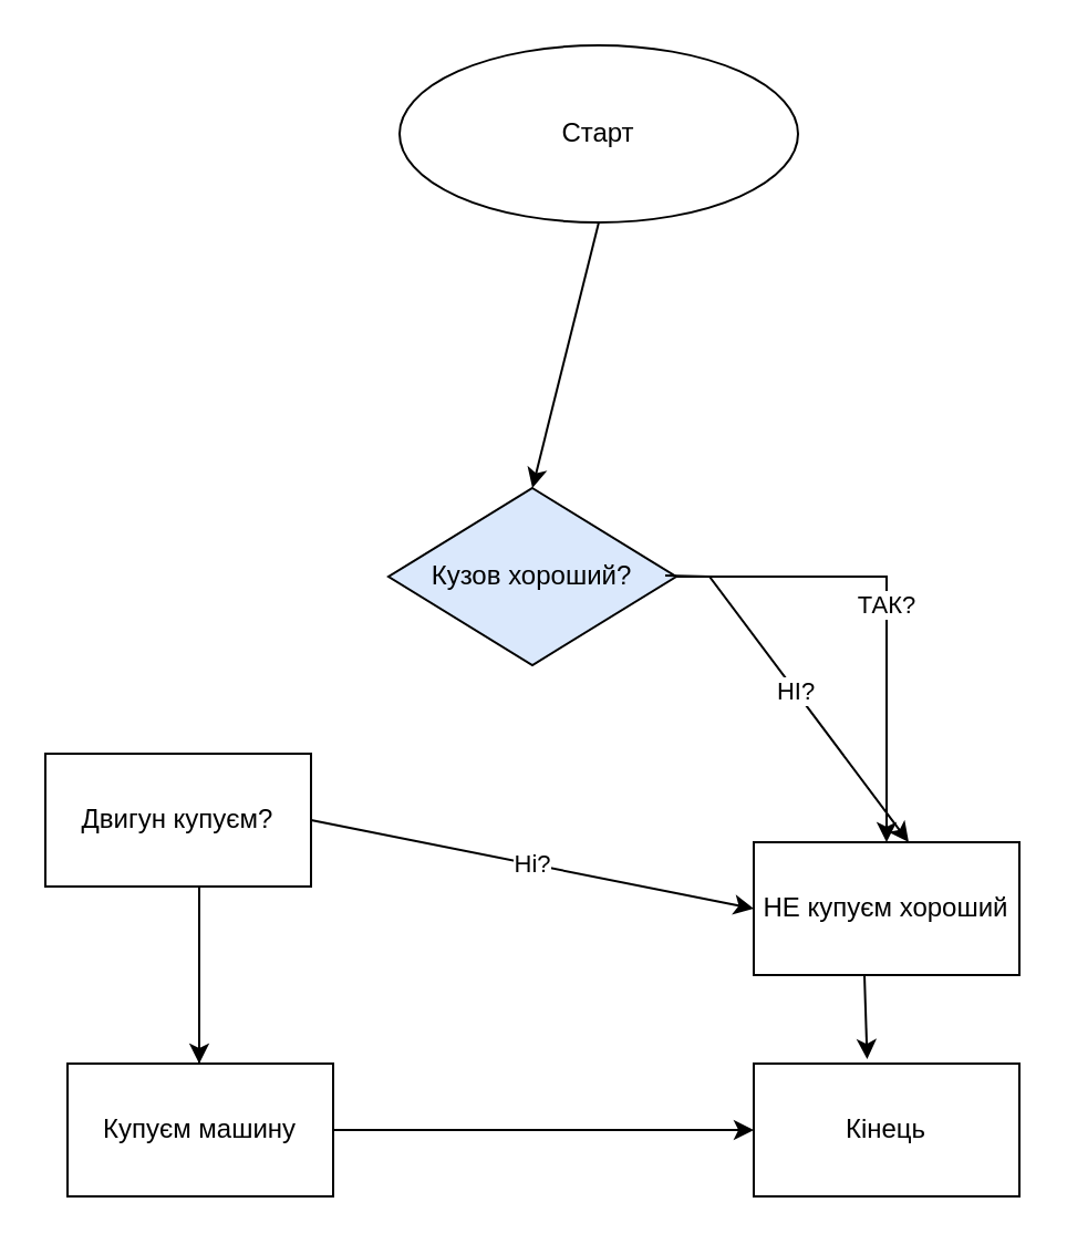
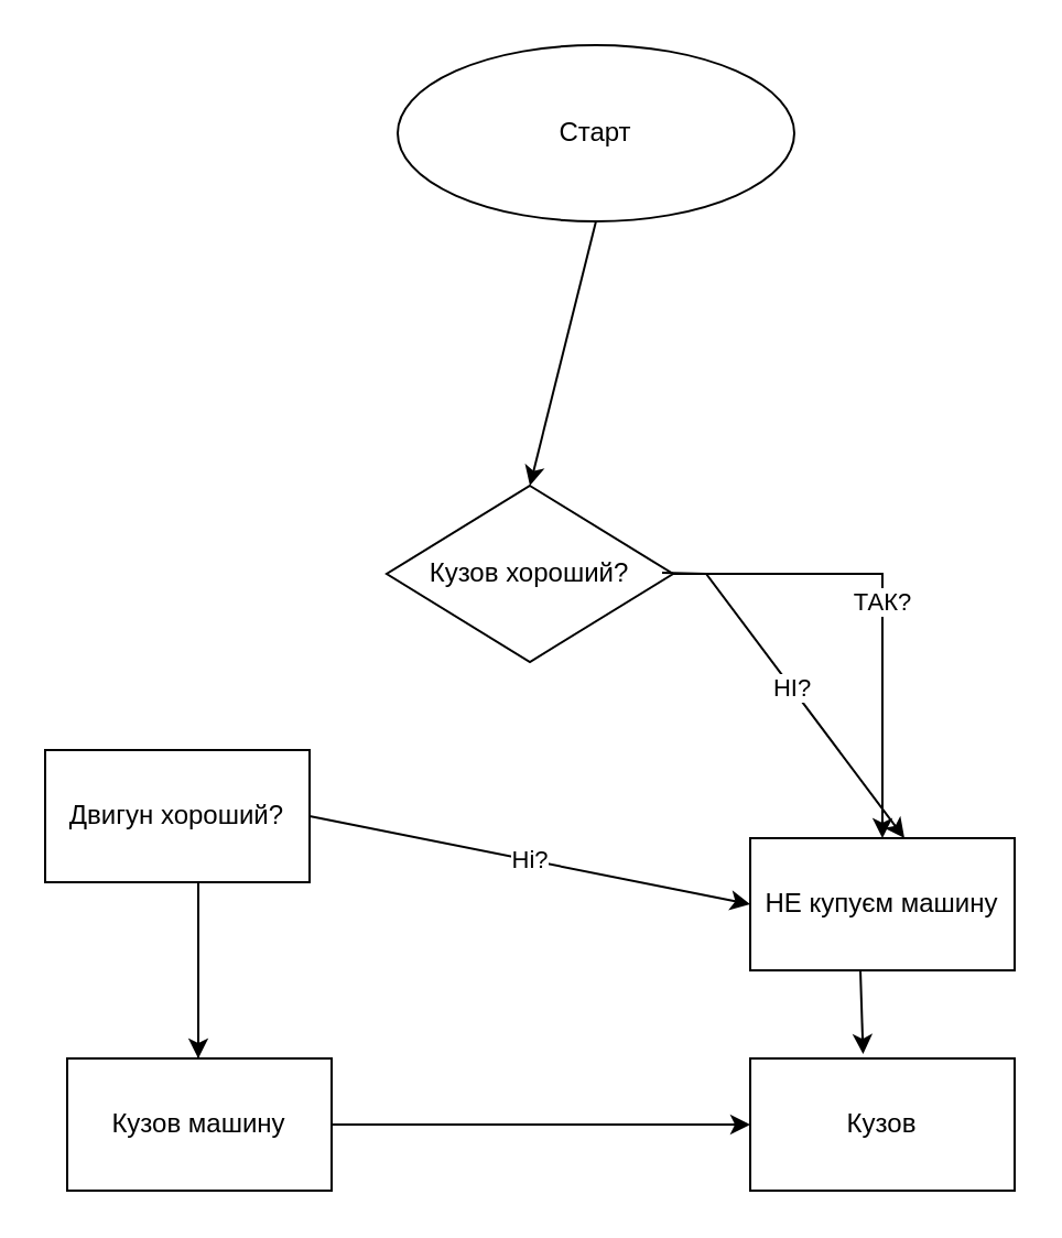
- <mxCell id="5" value="Кузов хороший?" style="rhombus;whiteSpace=wrap;html=1;fillColor=#dae8fc;" vertex="1" parent="1"><mxGeometry x="175" y="220" width="130" height="80" as="geometry" /></mxCell>
+ <mxCell id="5" value="Кузов хороший?" style="rhombus;whiteSpace=wrap;html=1;" vertex="1" parent="1"><mxGeometry x="175" y="220" width="130" height="80" as="geometry" /></mxCell>
- <mxCell id="7" value="Двигун купуєм?" style="rounded=0;whiteSpace=wrap;html=1;" vertex="1" parent="1"><mxGeometry x="20" y="340" width="120" height="60" as="geometry" /></mxCell>
+ <mxCell id="7" value="Двигун хороший?" style="rounded=0;whiteSpace=wrap;html=1;" vertex="1" parent="1"><mxGeometry x="20" y="340" width="120" height="60" as="geometry" /></mxCell>
- <mxCell id="10" value="НЕ купуєм хороший" style="rounded=0;whiteSpace=wrap;html=1;" vertex="1" parent="1"><mxGeometry x="340" y="380" width="120" height="60" as="geometry" /></mxCell>
+ <mxCell id="10" value="НЕ купуєм машину" style="rounded=0;whiteSpace=wrap;html=1;" vertex="1" parent="1"><mxGeometry x="340" y="380" width="120" height="60" as="geometry" /></mxCell>
- <mxCell id="9" value="Купуєм машину" style="rounded=0;whiteSpace=wrap;html=1;" vertex="1" parent="1"><mxGeometry x="30" y="480" width="120" height="60" as="geometry" /></mxCell>
+ <mxCell id="9" value="Кузов машину" style="rounded=0;whiteSpace=wrap;html=1;" vertex="1" parent="1"><mxGeometry x="30" y="480" width="120" height="60" as="geometry" /></mxCell>
- <mxCell id="13" value="Кінець" style="rounded=0;whiteSpace=wrap;html=1;" vertex="1" parent="1"><mxGeometry x="340" y="480" width="120" height="60" as="geometry" /></mxCell>
+ <mxCell id="13" value="Кузов" style="rounded=0;whiteSpace=wrap;html=1;" vertex="1" parent="1"><mxGeometry x="340" y="480" width="120" height="60" as="geometry" /></mxCell>
